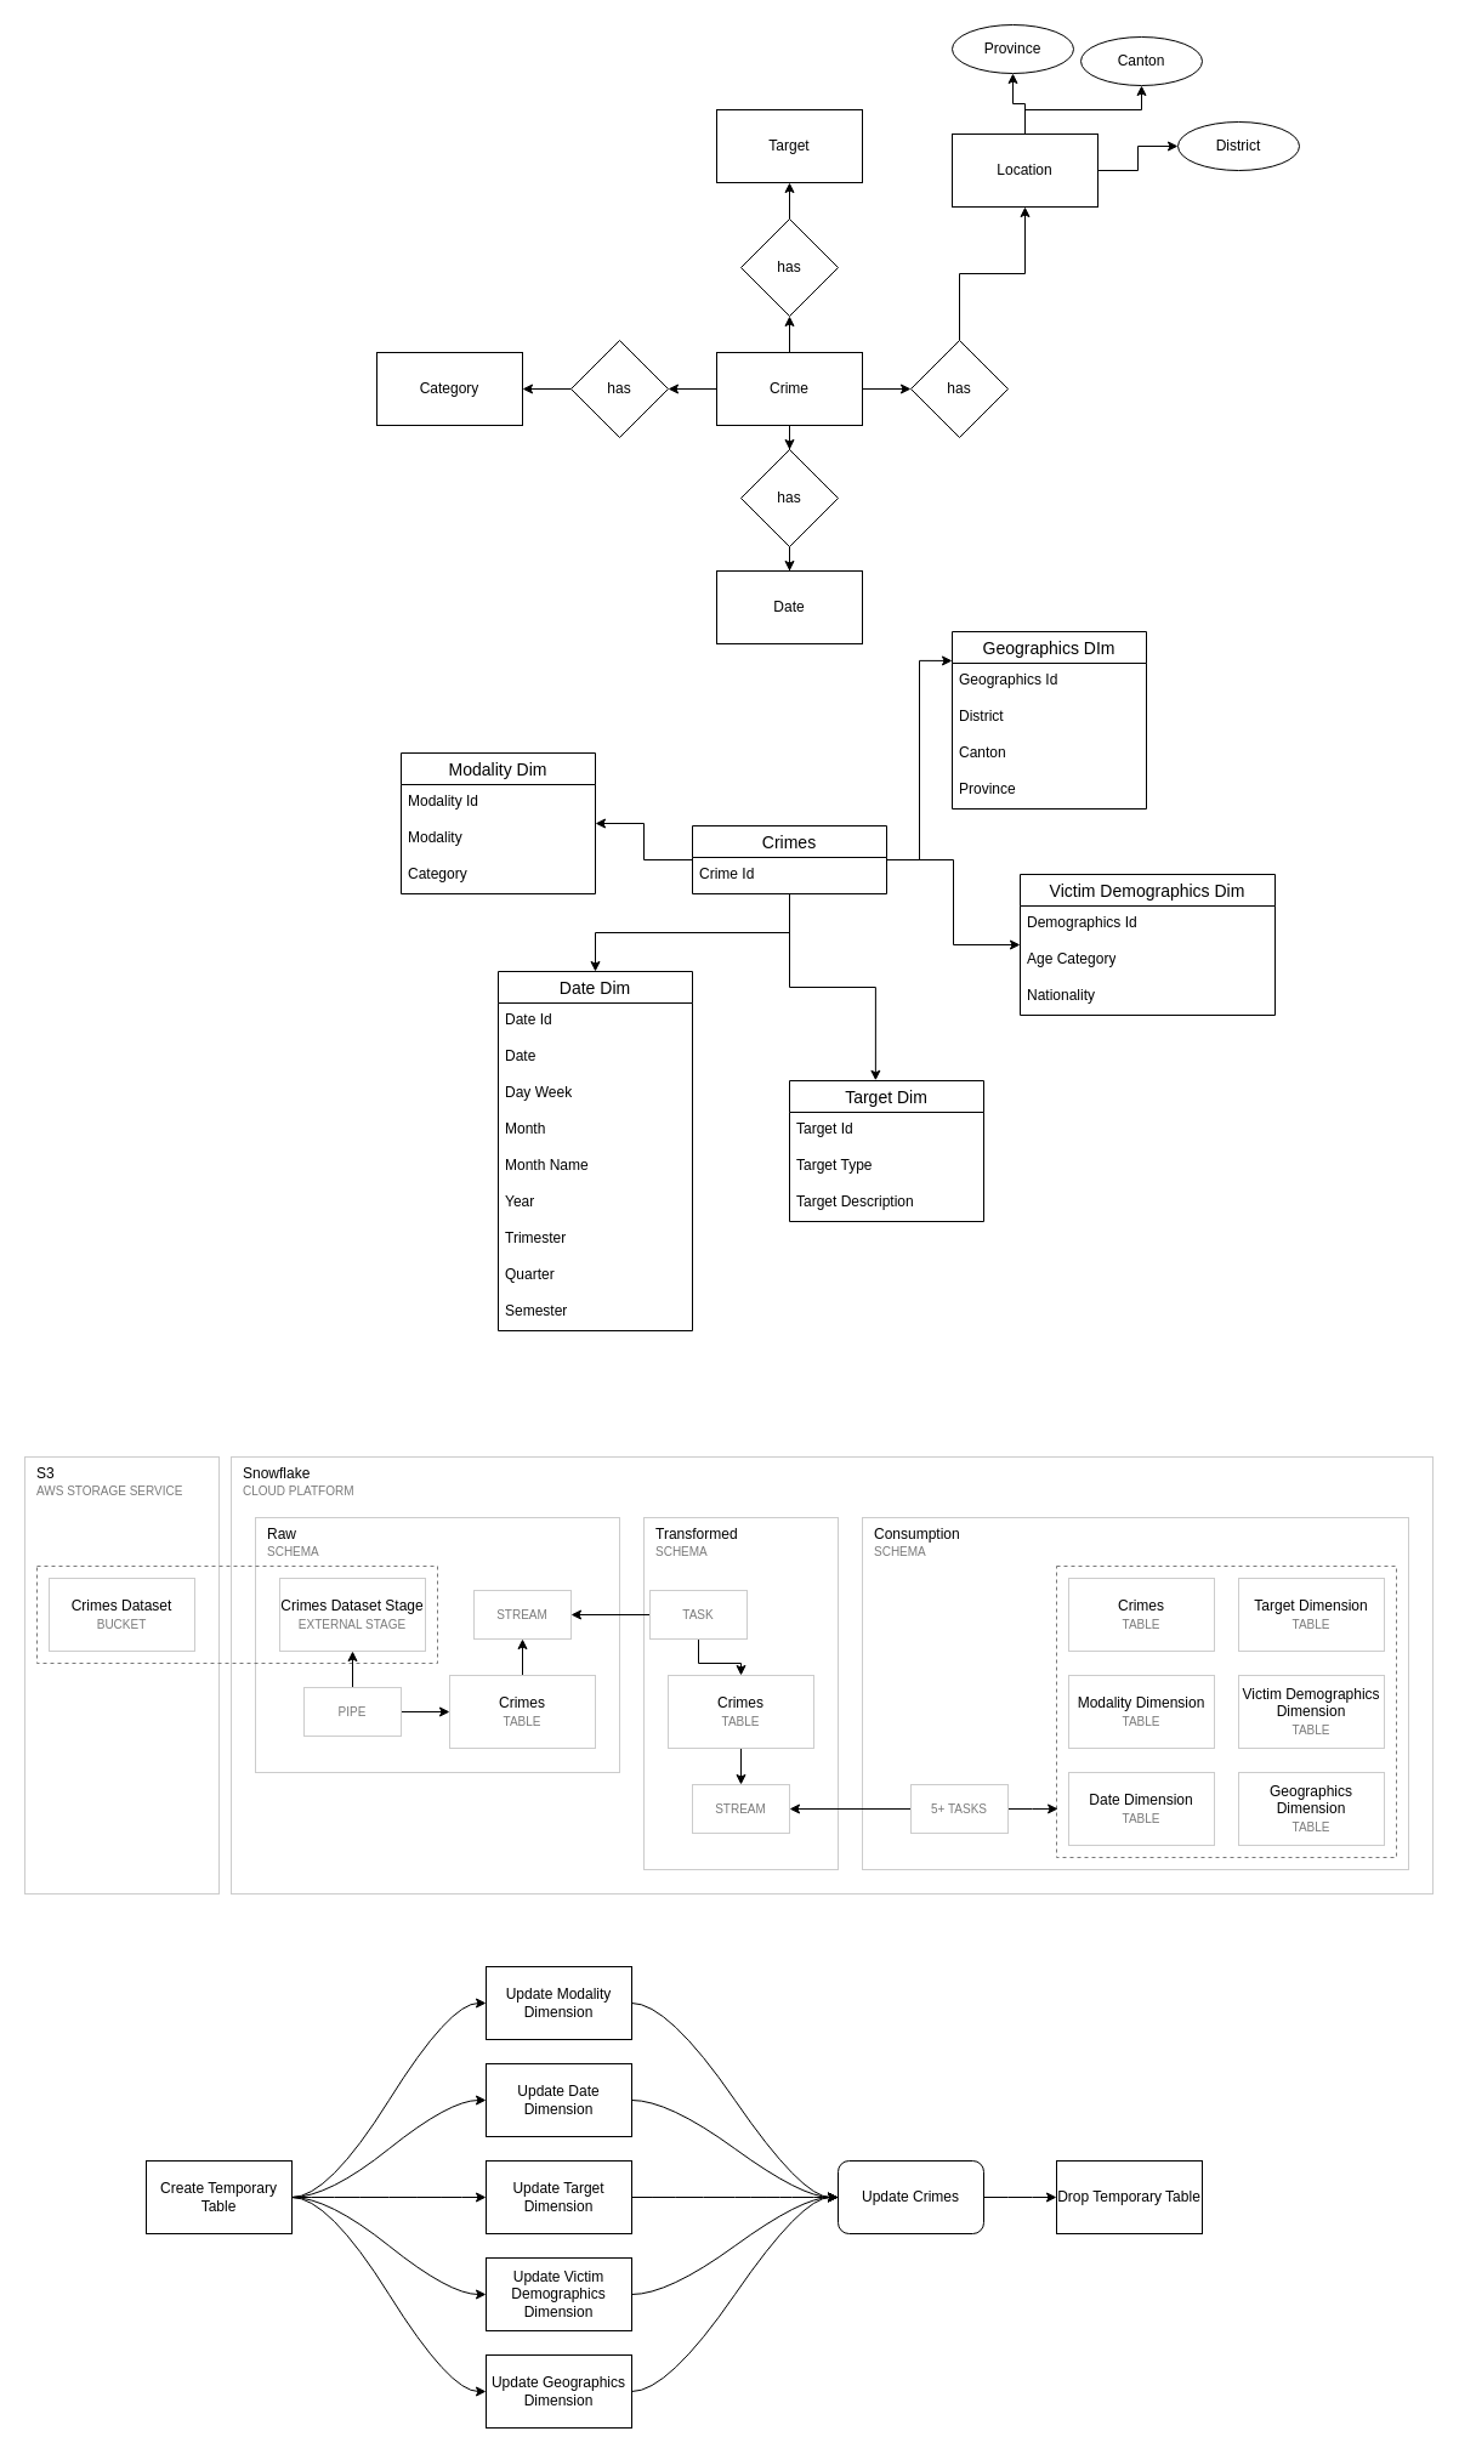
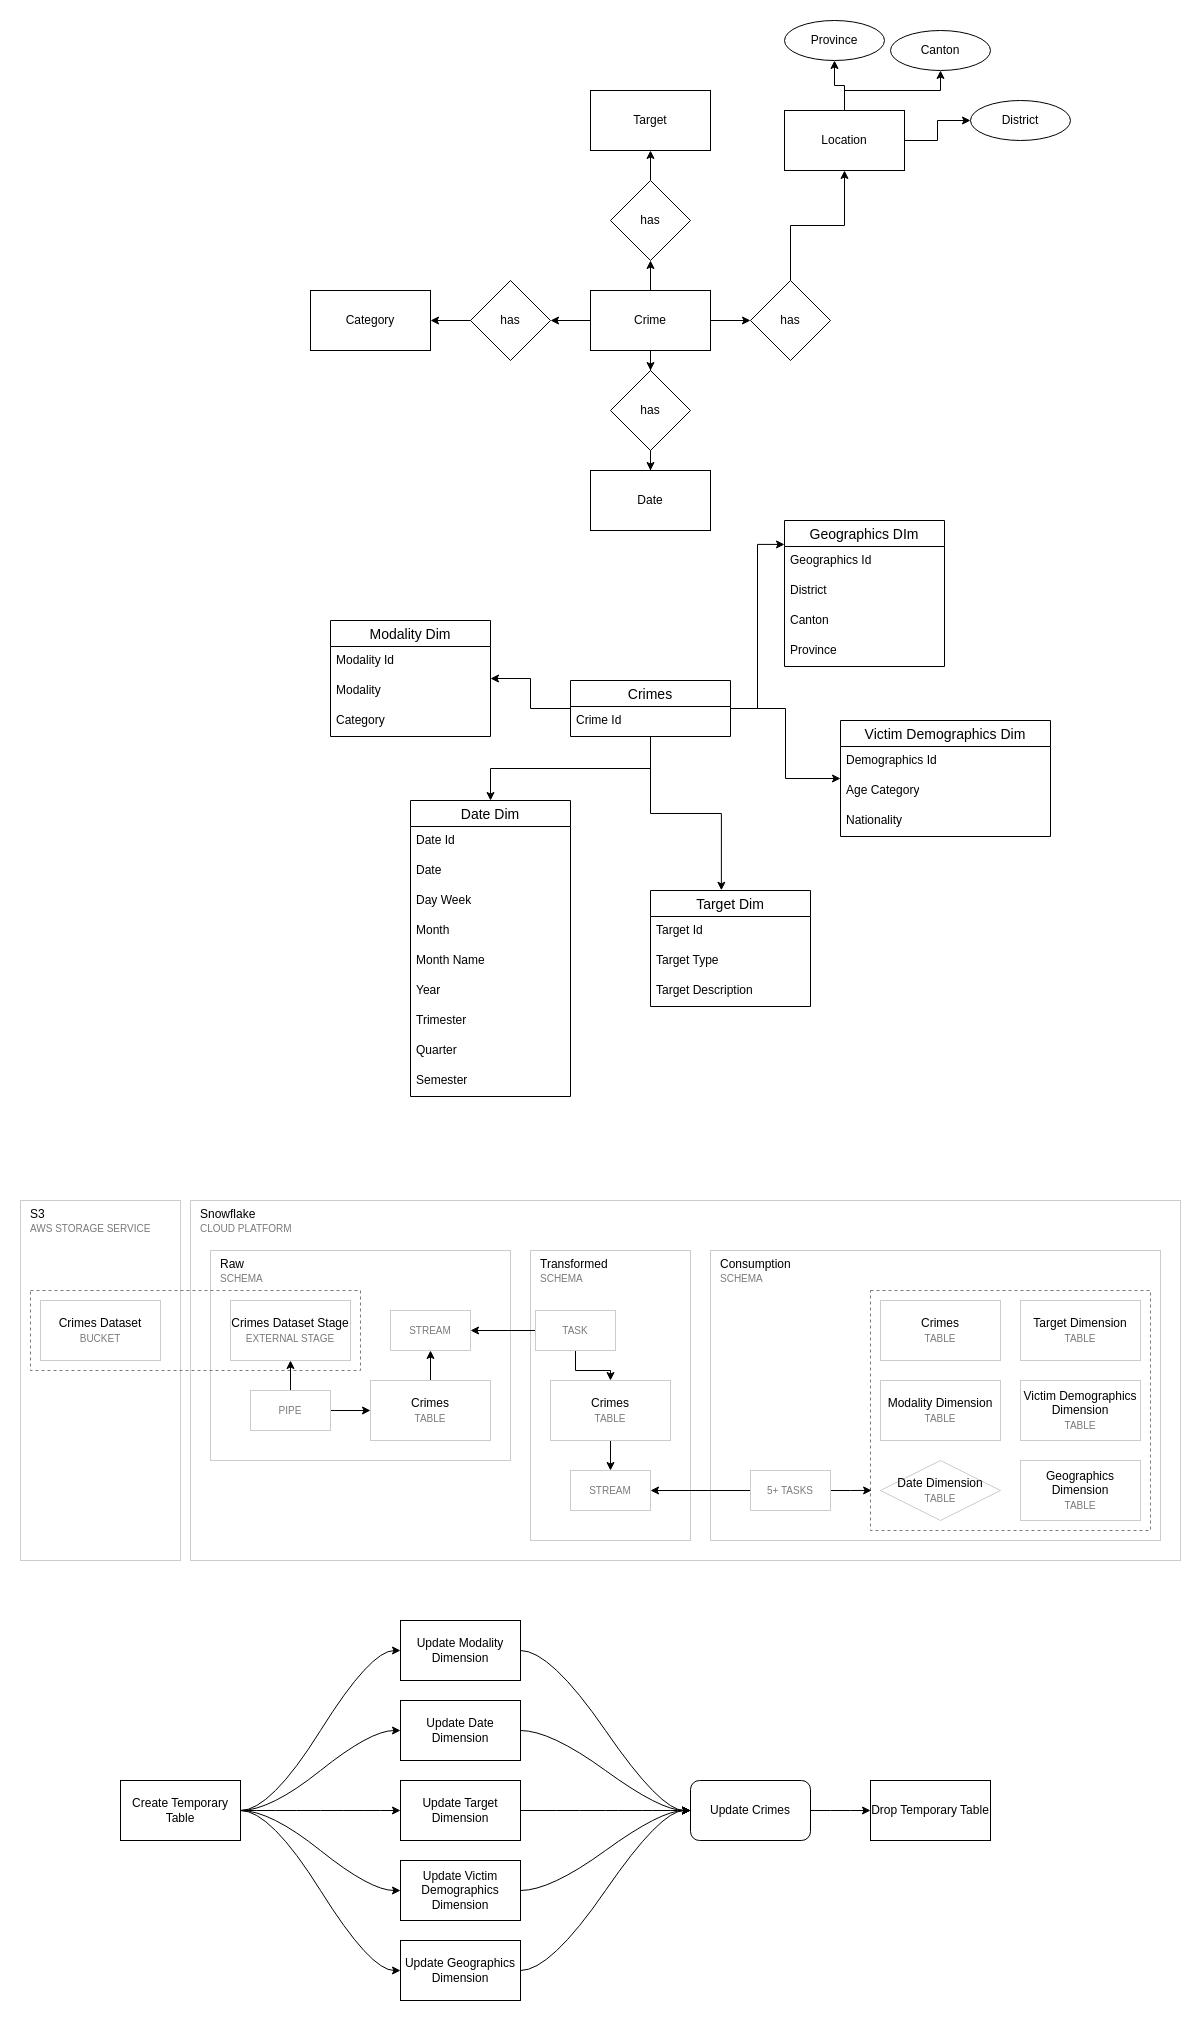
- <mxCell id="99" value="Date Dimension&lt;br&gt;&lt;font color=&quot;#7a7a7a&quot; style=&quot;font-size: 10px;&quot;&gt;TABLE&lt;/font&gt;" style="rounded=0;whiteSpace=wrap;html=1;strokeColor=#CCCCCC;" vertex="1" parent="1"><mxGeometry x="880" y="1460" width="120" height="60" as="geometry" /></mxCell>
+ <mxCell id="99" value="Date Dimension&lt;br&gt;&lt;font color=&quot;#7a7a7a&quot; style=&quot;font-size: 10px;&quot;&gt;TABLE&lt;/font&gt;" style="rhombus;whiteSpace=wrap;html=1;strokeColor=#CCCCCC;" vertex="1" parent="1"><mxGeometry x="880" y="1460" width="120" height="60" as="geometry" /></mxCell>
